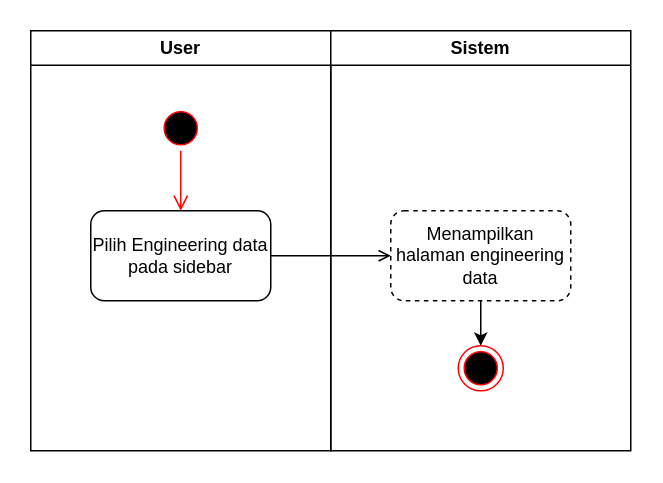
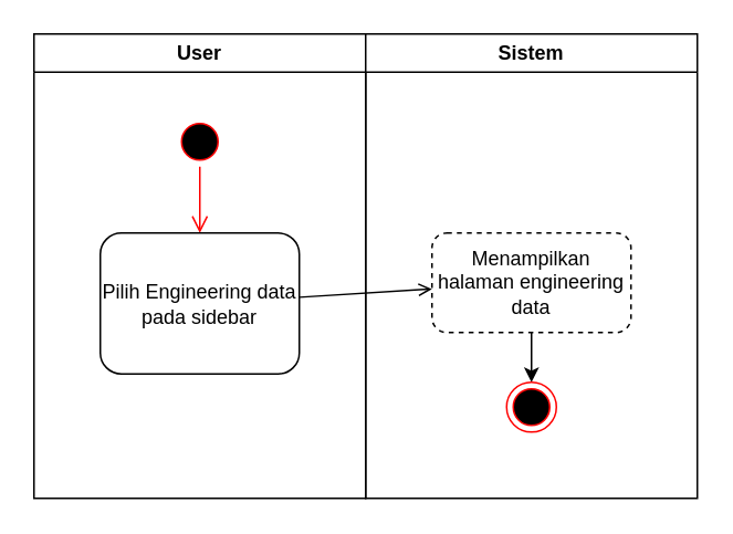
- <mxCell id="5" value="Pilih Engineering data pada sidebar" style="rounded=1;whiteSpace=wrap;html=1;" vertex="1" parent="2"><mxGeometry x="40" y="120" width="120" height="60" as="geometry" /></mxCell>
+ <mxCell id="5" value="Pilih Engineering data pada sidebar" style="rounded=1;whiteSpace=wrap;html=1;" vertex="1" parent="2"><mxGeometry x="40" y="120" width="120" height="85" as="geometry" /></mxCell>
